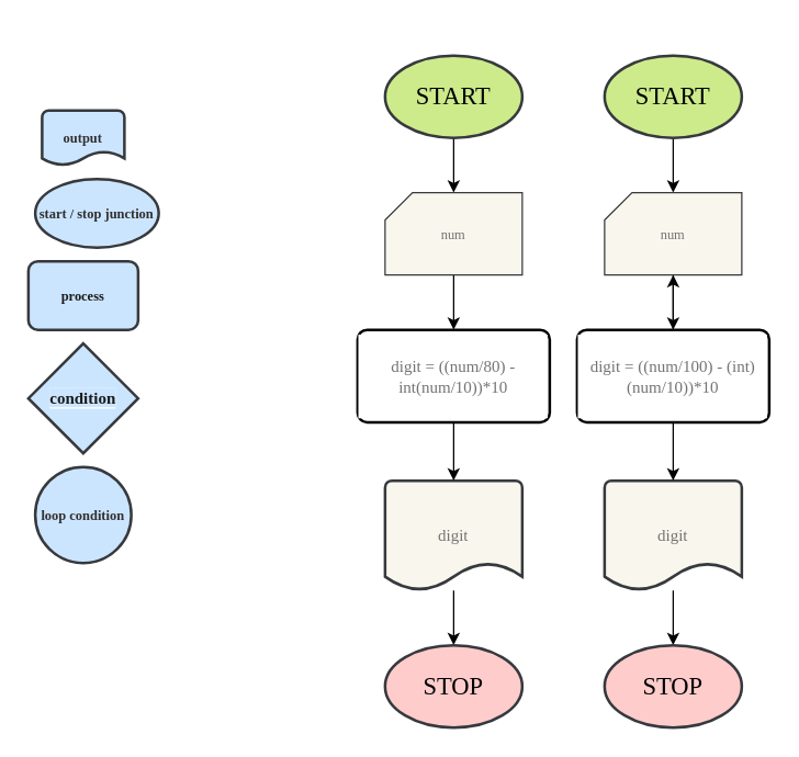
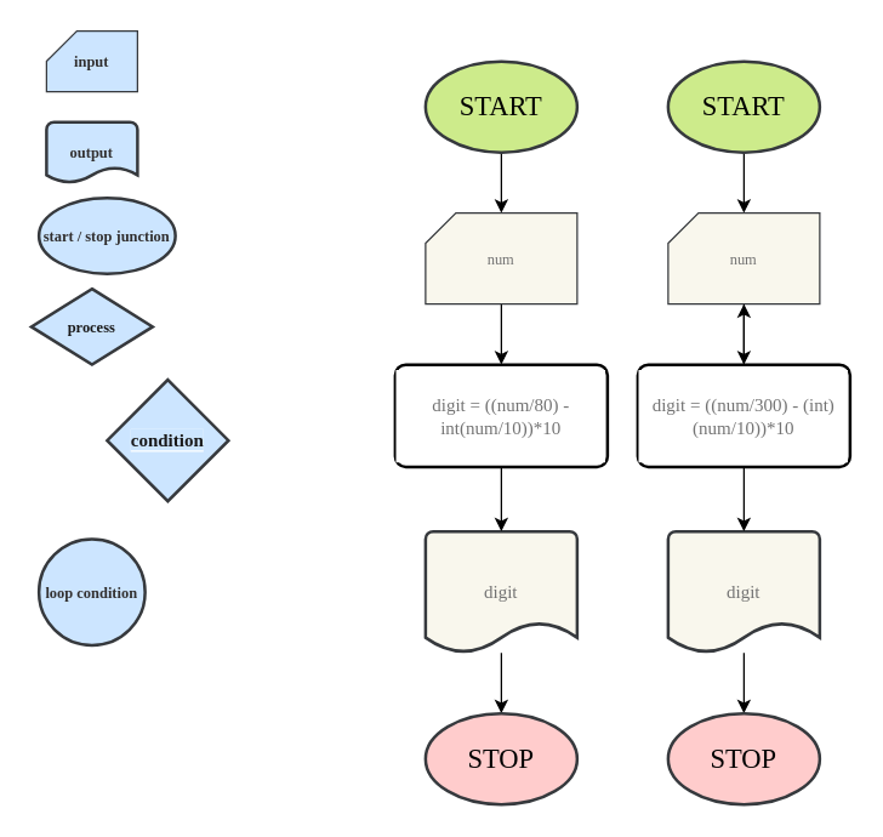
+ <mxCell id="8" value="&lt;h5&gt;input&lt;/h5&gt;" style="verticalLabelPosition=middle;verticalAlign=middle;html=1;shape=card;whiteSpace=wrap;size=20;arcSize=12;labelBackgroundColor=none;fontFamily=Tahoma;fillColor=#cce5ff;labelPosition=center;align=center;strokeColor=#36393d;fontColor=#312f2f;" vertex="1" parent="1"><mxGeometry x="30" y="20" width="60" height="40" as="geometry" /></mxCell>
- <mxCell id="11" value="&lt;h5&gt;&lt;font color=&quot;#1a1a1a&quot;&gt;process&lt;/font&gt;&lt;/h5&gt;" style="rounded=1;whiteSpace=wrap;html=1;absoluteArcSize=1;arcSize=14;strokeWidth=2;labelBackgroundColor=none;fontFamily=Tahoma;fillColor=#cce5ff;strokeColor=#36393d;" vertex="1" parent="1"><mxGeometry x="20" y="190" width="80" height="50" as="geometry" /></mxCell>
+ <mxCell id="11" value="&lt;h5&gt;&lt;font color=&quot;#1a1a1a&quot;&gt;process&lt;/font&gt;&lt;/h5&gt;" style="rhombus;whiteSpace=wrap;html=1;absoluteArcSize=1;arcSize=14;strokeWidth=2;labelBackgroundColor=none;fontFamily=Tahoma;fillColor=#cce5ff;strokeColor=#36393d;" vertex="1" parent="1"><mxGeometry x="20" y="190" width="80" height="50" as="geometry" /></mxCell>
- <mxCell id="24" value="&lt;h4 style=&quot;&quot;&gt;&lt;span style=&quot;font-weight: 400;&quot;&gt;digit = ((num/100) - (int) (num/10))*10&lt;/span&gt;&lt;/h4&gt;" style="rounded=1;whiteSpace=wrap;html=1;absoluteArcSize=1;arcSize=14;strokeWidth=2;labelBackgroundColor=#FFFFFF;fontFamily=Tahoma;fontColor=#737373;fillColor=#FFFFFF;direction=south;" vertex="1" parent="1"><mxGeometry x="420" y="240" width="140" height="67.5" as="geometry" /></mxCell>
+ <mxCell id="24" value="&lt;h4 style=&quot;&quot;&gt;&lt;span style=&quot;font-weight: 400;&quot;&gt;digit = ((num/300) - (int) (num/10))*10&lt;/span&gt;&lt;/h4&gt;" style="rounded=1;whiteSpace=wrap;html=1;absoluteArcSize=1;arcSize=14;strokeWidth=2;labelBackgroundColor=#FFFFFF;fontFamily=Tahoma;fontColor=#737373;fillColor=#FFFFFF;direction=south;" vertex="1" parent="1"><mxGeometry x="420" y="240" width="140" height="67.5" as="geometry" /></mxCell>
- <mxCell id="25" value="&lt;font color=&quot;#1a1a1a&quot; style=&quot;background-color: rgb(204, 229, 255);&quot;&gt;&lt;b&gt;condition&lt;/b&gt;&lt;/font&gt;" style="strokeWidth=2;html=1;shape=mxgraph.flowchart.decision;whiteSpace=wrap;labelBackgroundColor=#FFFFFF;fontFamily=Tahoma;fillColor=#CCE5FF;strokeColor=#36393d;" vertex="1" parent="1"><mxGeometry x="20" y="250" width="80" height="80" as="geometry" /></mxCell>
+ <mxCell id="25" value="&lt;font color=&quot;#1a1a1a&quot; style=&quot;background-color: rgb(204, 229, 255);&quot;&gt;&lt;b&gt;condition&lt;/b&gt;&lt;/font&gt;" style="strokeWidth=2;html=1;shape=mxgraph.flowchart.decision;whiteSpace=wrap;labelBackgroundColor=#FFFFFF;fontFamily=Tahoma;fillColor=#CCE5FF;strokeColor=#36393d;" vertex="1" parent="1"><mxGeometry x="70" y="250" width="80" height="80" as="geometry" /></mxCell>
- <mxCell id="26" value="&lt;h5&gt;loop condition&lt;/h5&gt;" style="strokeWidth=2;html=1;shape=mxgraph.flowchart.start_1;whiteSpace=wrap;labelBackgroundColor=none;fontFamily=Tahoma;fillColor=#cce5ff;strokeColor=#36393d;fontColor=#312f2f;" vertex="1" parent="1"><mxGeometry x="25" y="340" width="70" height="70" as="geometry" /></mxCell>
+ <mxCell id="26" value="&lt;h5&gt;loop condition&lt;/h5&gt;" style="strokeWidth=2;html=1;shape=mxgraph.flowchart.start_1;whiteSpace=wrap;labelBackgroundColor=none;fontFamily=Tahoma;fillColor=#cce5ff;strokeColor=#36393d;fontColor=#312f2f;" vertex="1" parent="1"><mxGeometry x="25" y="355" width="70" height="70" as="geometry" /></mxCell>
